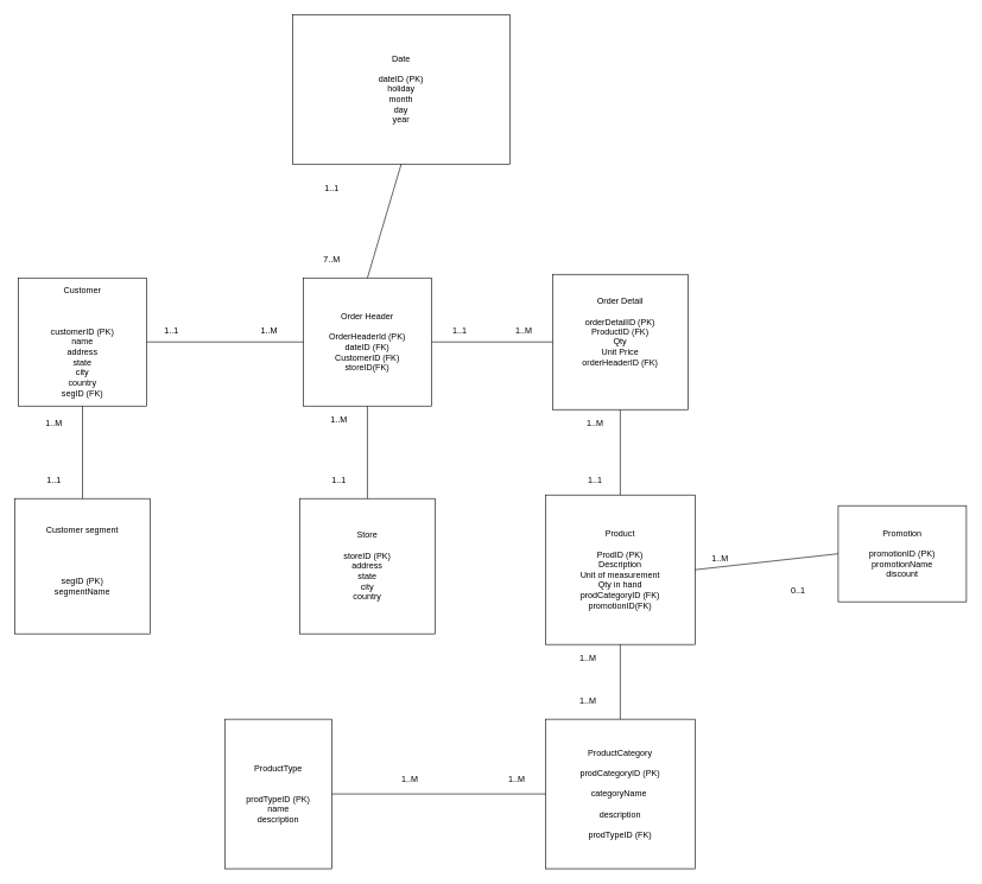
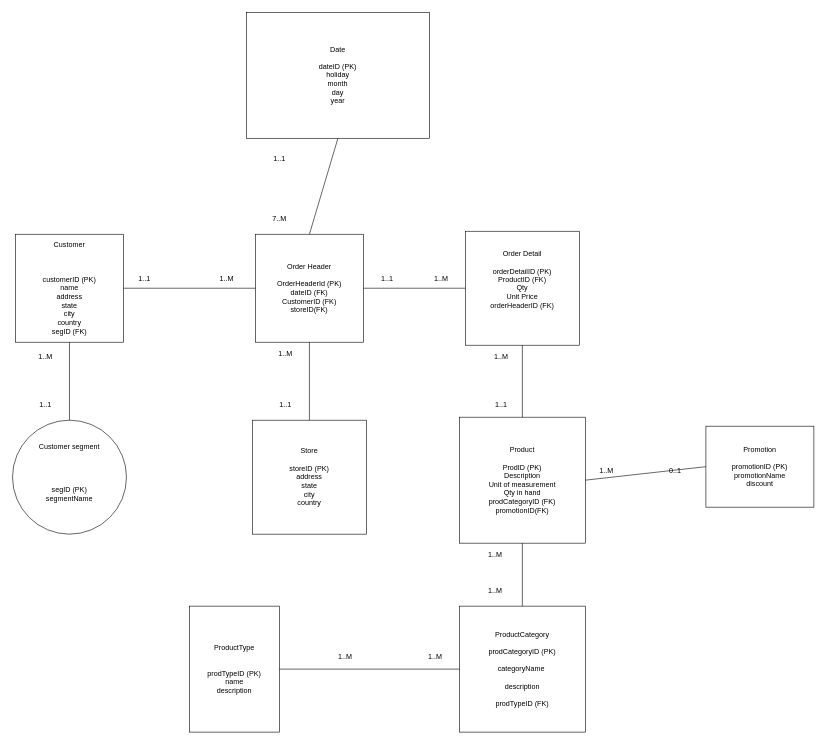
- <mxCell id="3" value="Customer segment&lt;br&gt;&lt;br&gt;&lt;br&gt;&lt;br&gt;&lt;br&gt;segID (PK)&lt;br&gt;segmentName&lt;br&gt;&lt;br&gt;" style="whiteSpace=wrap;html=1;aspect=fixed;" parent="1" vertex="1"><mxGeometry x="20" y="700" width="190" height="190" as="geometry" /></mxCell>
+ <mxCell id="3" value="Customer segment&lt;br&gt;&lt;br&gt;&lt;br&gt;&lt;br&gt;&lt;br&gt;segID (PK)&lt;br&gt;segmentName&lt;br&gt;&lt;br&gt;" style="ellipse;whiteSpace=wrap;html=1;aspect=fixed;" parent="1" vertex="1"><mxGeometry x="20" y="700" width="190" height="190" as="geometry" /></mxCell>
- <mxCell id="31" value="0..1" style="text;html=1;strokeColor=none;fillColor=none;align=center;verticalAlign=middle;whiteSpace=wrap;rounded=0;" parent="1" vertex="1"><mxGeometry x="1090" y="815" width="60" height="30" as="geometry" /></mxCell>
+ <mxCell id="31" value="0..1" style="text;html=1;strokeColor=none;fillColor=none;align=center;verticalAlign=middle;whiteSpace=wrap;rounded=0;" parent="1" vertex="1"><mxGeometry x="1095" y="770" width="60" height="30" as="geometry" /></mxCell>
